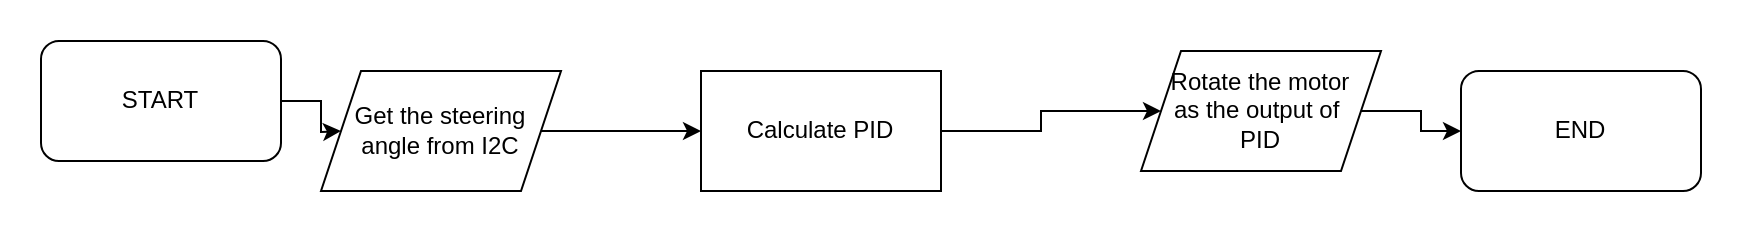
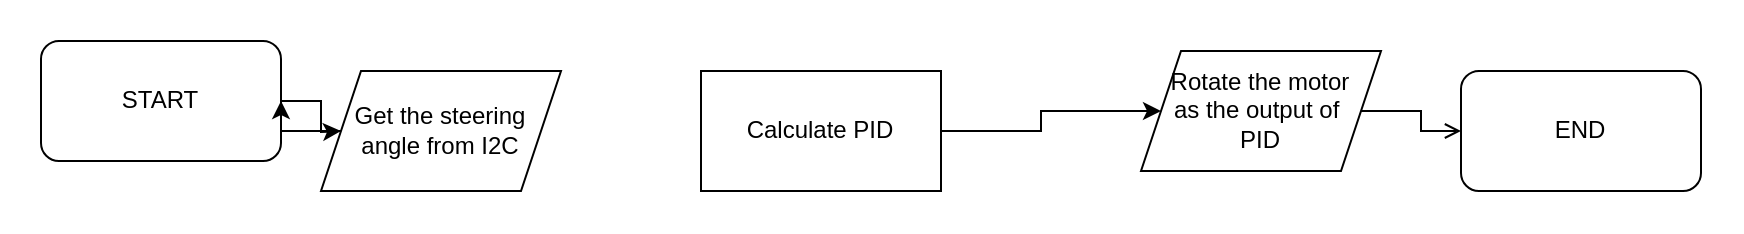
- <mxCell id="4" value="" style="edgeStyle=orthogonalEdgeStyle;rounded=0;orthogonalLoop=1;jettySize=auto;html=1;" edge="1" parent="1" source="5" target="7"><mxGeometry relative="1" as="geometry" /></mxCell>
+ <mxCell id="4" value="" style="edgeStyle=orthogonalEdgeStyle;rounded=0;orthogonalLoop=1;jettySize=auto;html=1;" edge="1" parent="1" source="5" target="3"><mxGeometry relative="1" as="geometry" /></mxCell>
- <mxCell id="8" value="" style="edgeStyle=orthogonalEdgeStyle;rounded=0;orthogonalLoop=1;jettySize=auto;html=1;" edge="1" parent="1" source="9" target="10"><mxGeometry relative="1" as="geometry" /></mxCell>
+ <mxCell id="8" value="" style="edgeStyle=orthogonalEdgeStyle;rounded=0;orthogonalLoop=1;jettySize=auto;html=1;endArrow=open;" edge="1" parent="1" source="9" target="10"><mxGeometry relative="1" as="geometry" /></mxCell>
